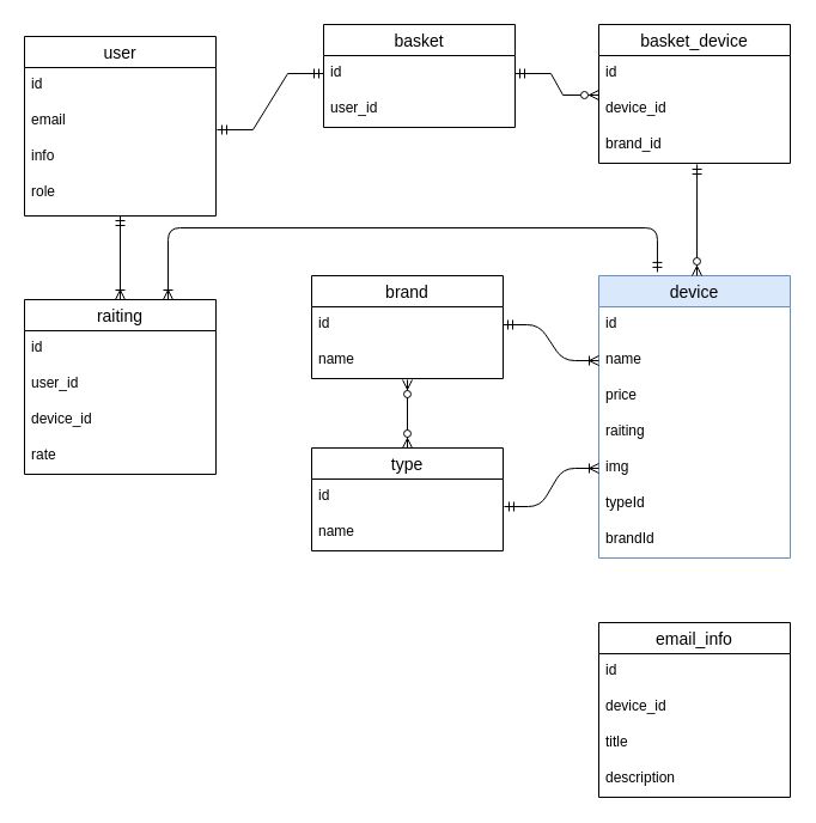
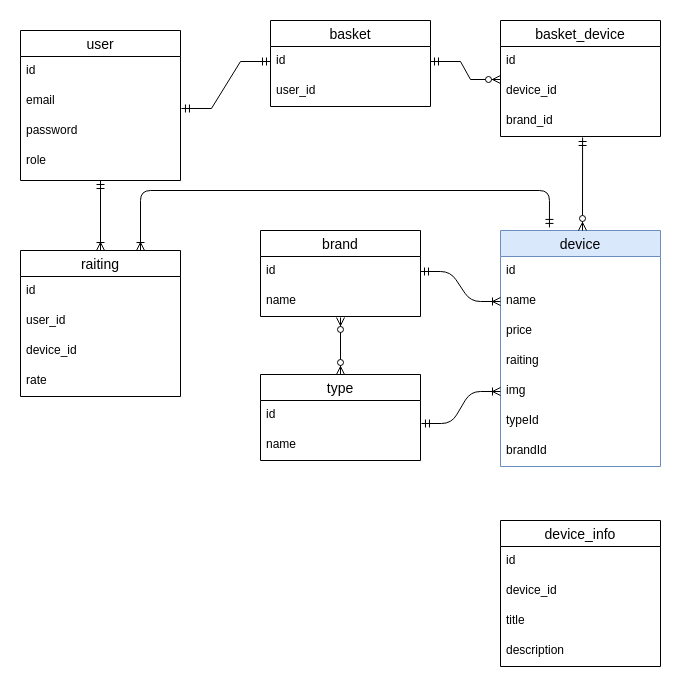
- <mxCell id="5" value="info" style="text;strokeColor=none;fillColor=none;spacingLeft=4;spacingRight=4;overflow=hidden;rotatable=0;points=[[0,0.5],[1,0.5]];portConstraint=eastwest;fontSize=12;" vertex="1" parent="2"><mxGeometry y="86" width="160" height="30" as="geometry" /></mxCell>
+ <mxCell id="5" value="password" style="text;strokeColor=none;fillColor=none;spacingLeft=4;spacingRight=4;overflow=hidden;rotatable=0;points=[[0,0.5],[1,0.5]];portConstraint=eastwest;fontSize=12;" vertex="1" parent="2"><mxGeometry y="86" width="160" height="30" as="geometry" /></mxCell>
- <mxCell id="34" value="email_info" style="swimlane;fontStyle=0;childLayout=stackLayout;horizontal=1;startSize=26;horizontalStack=0;resizeParent=1;resizeParentMax=0;resizeLast=0;collapsible=1;marginBottom=0;align=center;fontSize=14;" vertex="1" parent="1"><mxGeometry x="500" y="520" width="160" height="146" as="geometry" /></mxCell>
+ <mxCell id="34" value="device_info" style="swimlane;fontStyle=0;childLayout=stackLayout;horizontal=1;startSize=26;horizontalStack=0;resizeParent=1;resizeParentMax=0;resizeLast=0;collapsible=1;marginBottom=0;align=center;fontSize=14;" vertex="1" parent="1"><mxGeometry x="500" y="520" width="160" height="146" as="geometry" /></mxCell>
